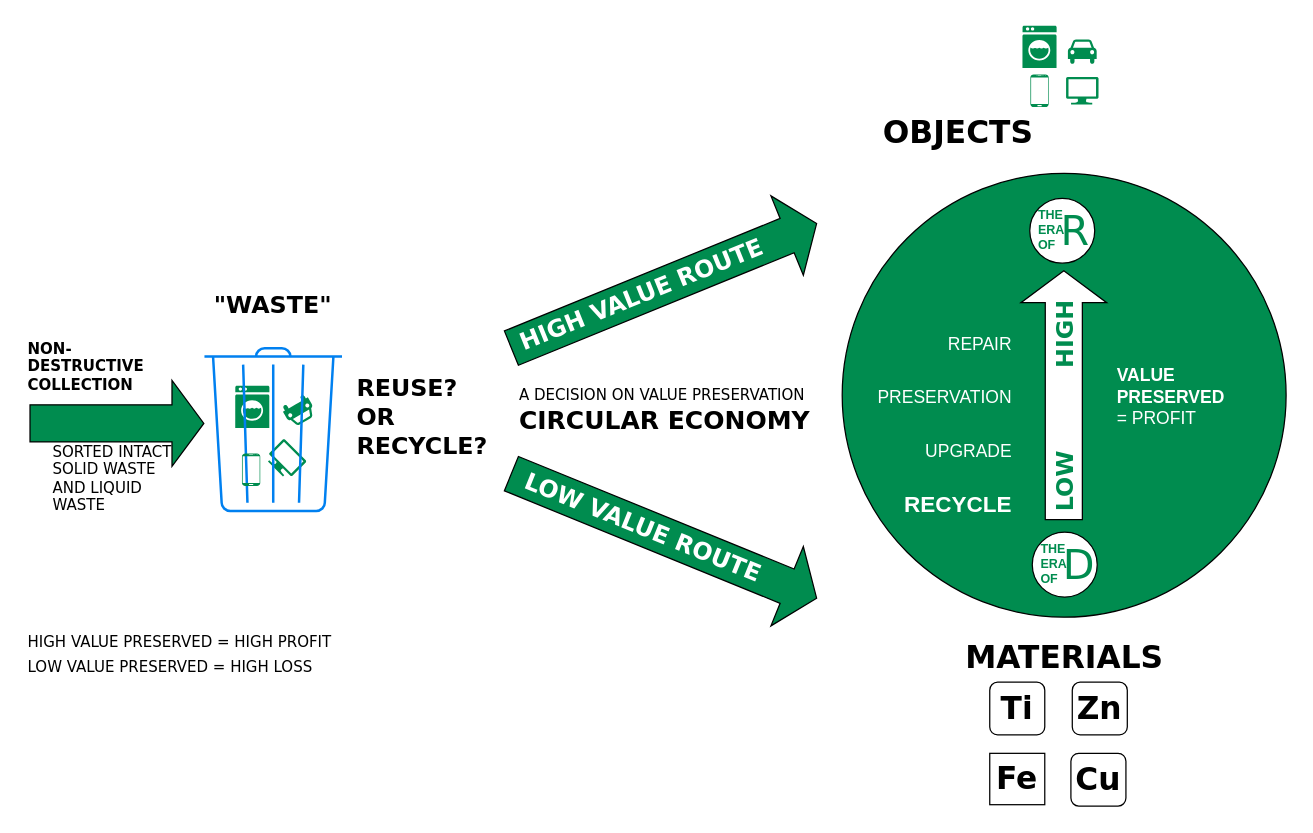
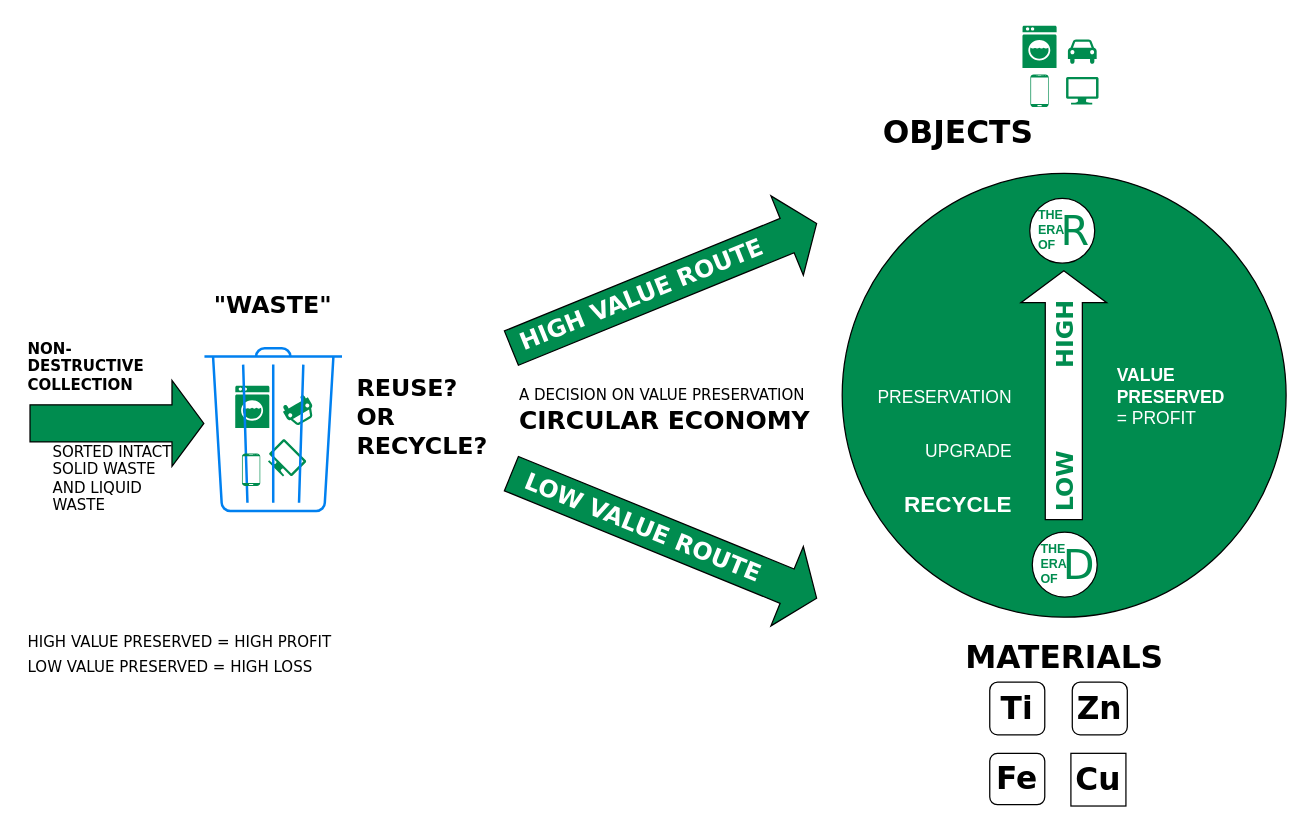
- <mxCell id="31" value="&lt;span style=&quot;font-size: 14px;&quot;&gt;REPAIR&lt;/span&gt;" style="text;html=1;strokeColor=none;fillColor=none;align=right;verticalAlign=middle;whiteSpace=wrap;rounded=0;sketch=0;fontSize=14;fontColor=#FFFFFF;" vertex="1" parent="1"><mxGeometry x="751" y="260" width="60" height="30" as="geometry" /></mxCell>
- <mxCell id="40" value="Fe" style="rounded=0;whiteSpace=wrap;html=1;fontFamily=Dejavu Sans;fontSize=25;fontStyle=1" vertex="1" parent="37"><mxGeometry y="56.872" width="44" height="41.074" as="geometry" /></mxCell>
+ <mxCell id="40" value="Fe" style="whiteSpace=wrap;html=1;fontFamily=Dejavu Sans;fontSize=25;fontStyle=1;rounded=1;" vertex="1" parent="37"><mxGeometry y="56.872" width="44" height="41.074" as="geometry" /></mxCell>
- <mxCell id="39" value="Cu" style="whiteSpace=wrap;html=1;fontFamily=Dejavu Sans;fontSize=25;fontStyle=1;rounded=1;" vertex="1" parent="37"><mxGeometry x="64.9" y="56.872" width="44" height="42.128" as="geometry" /></mxCell>
+ <mxCell id="39" value="Cu" style="rounded=0;whiteSpace=wrap;html=1;fontFamily=Dejavu Sans;fontSize=25;fontStyle=1" vertex="1" parent="37"><mxGeometry x="64.9" y="56.872" width="44" height="42.128" as="geometry" /></mxCell>
